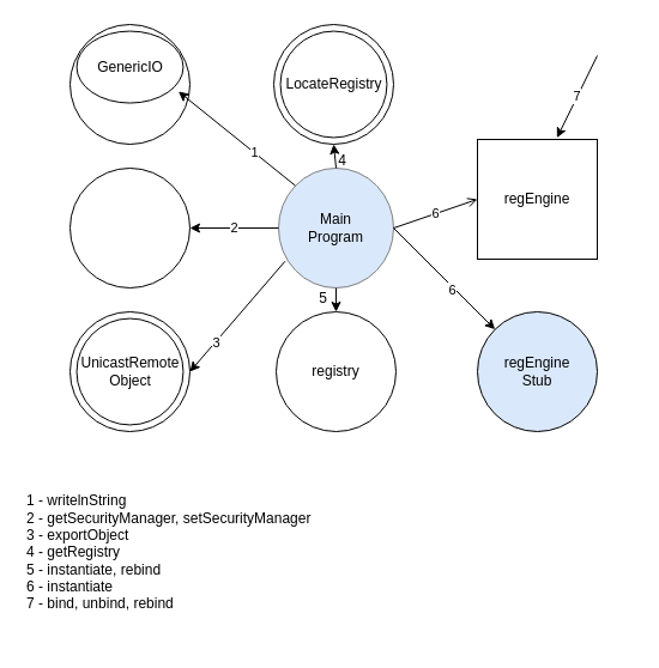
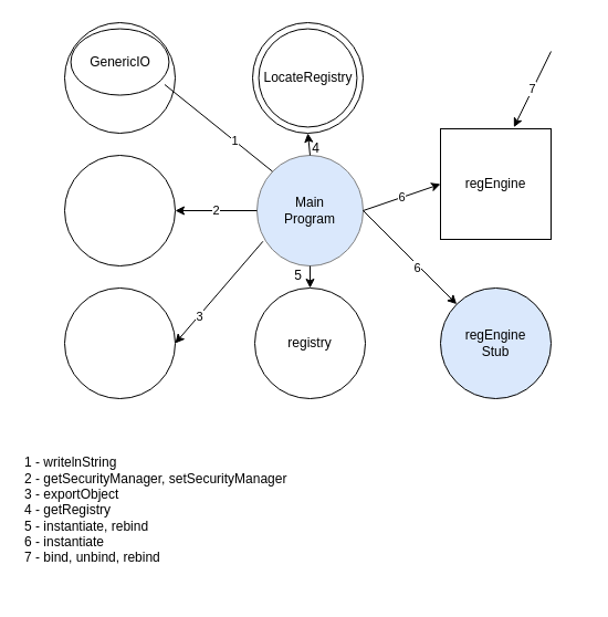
- <mxCell id="19" value="" style="endArrow=classic;html=1;rounded=0;exitX=0;exitY=0;exitDx=0;exitDy=0;entryX=0.955;entryY=0.84;entryDx=0;entryDy=0;entryPerimeter=0;" edge="1" parent="1" source="4" target="7"><mxGeometry width="50" height="50" relative="1" as="geometry"><mxPoint x="-42" y="306" as="sourcePoint" /><mxPoint x="8" y="256" as="targetPoint" /></mxGeometry></mxCell>
+ <mxCell id="19" value="" style="endArrow=none;html=1;rounded=0;exitX=0;exitY=0;exitDx=0;exitDy=0;entryX=0.955;entryY=0.84;entryDx=0;entryDy=0;entryPerimeter=0;" edge="1" parent="1" source="4" target="7"><mxGeometry width="50" height="50" relative="1" as="geometry"><mxPoint x="-42" y="306" as="sourcePoint" /><mxPoint x="8" y="256" as="targetPoint" /></mxGeometry></mxCell>
- <mxCell id="28" value="6" style="endArrow=open;html=1;rounded=0;entryX=0;entryY=0.5;entryDx=0;entryDy=0;exitX=1;exitY=0.5;exitDx=0;exitDy=0;" edge="1" parent="1" source="4" target="18"><mxGeometry width="50" height="50" relative="1" as="geometry"><mxPoint x="-72" y="256" as="sourcePoint" /><mxPoint x="-22" y="206" as="targetPoint" /></mxGeometry></mxCell>
+ <mxCell id="28" value="6" style="endArrow=classic;html=1;rounded=0;entryX=0;entryY=0.5;entryDx=0;entryDy=0;exitX=1;exitY=0.5;exitDx=0;exitDy=0;" edge="1" parent="1" source="4" target="18"><mxGeometry width="50" height="50" relative="1" as="geometry"><mxPoint x="-72" y="256" as="sourcePoint" /><mxPoint x="-22" y="206" as="targetPoint" /></mxGeometry></mxCell>
- <mxCell id="12" value="UnicastRemote&lt;br&gt;Object" style="ellipse;whiteSpace=wrap;html=1;aspect=fixed;" vertex="1" parent="10"><mxGeometry x="5.556" y="5.556" width="88.889" height="88.889" as="geometry" /></mxCell>
